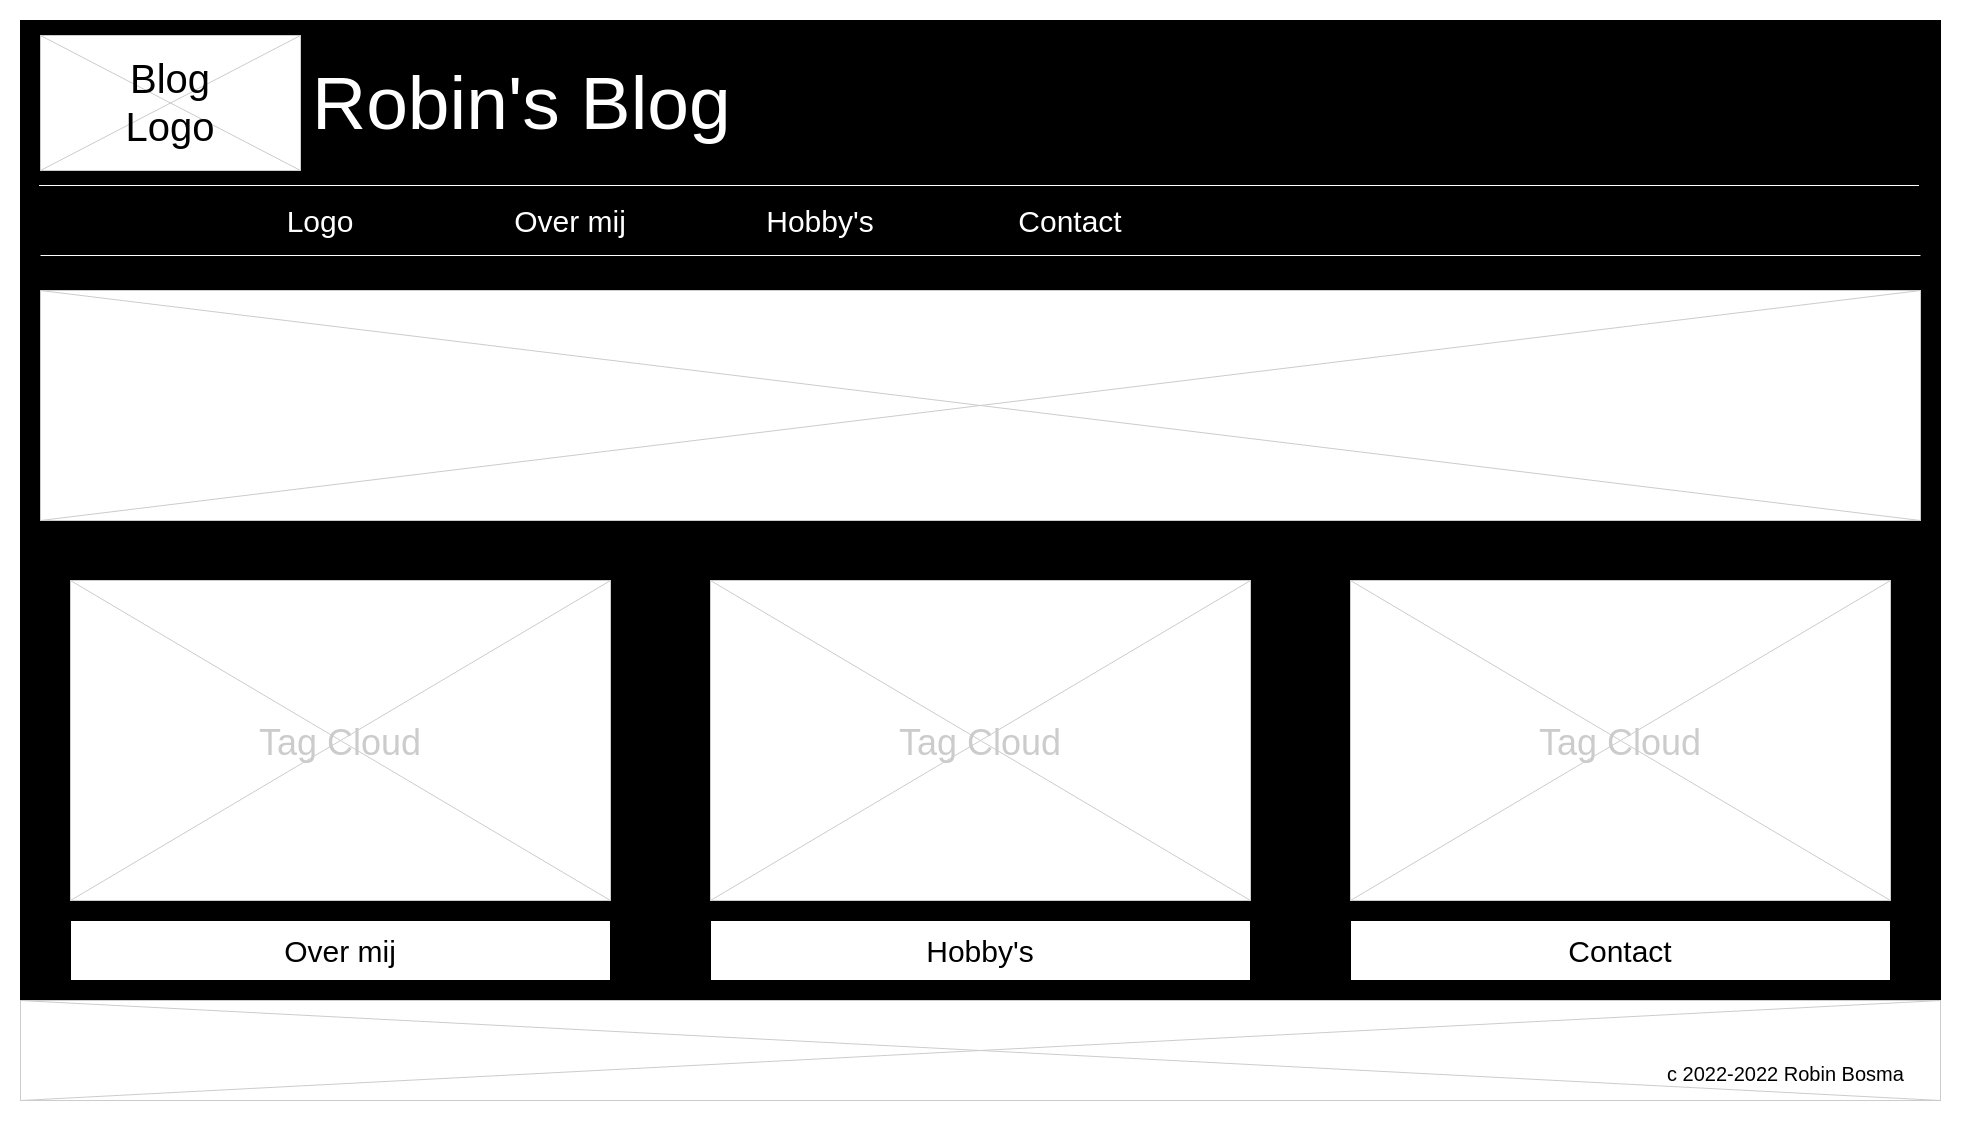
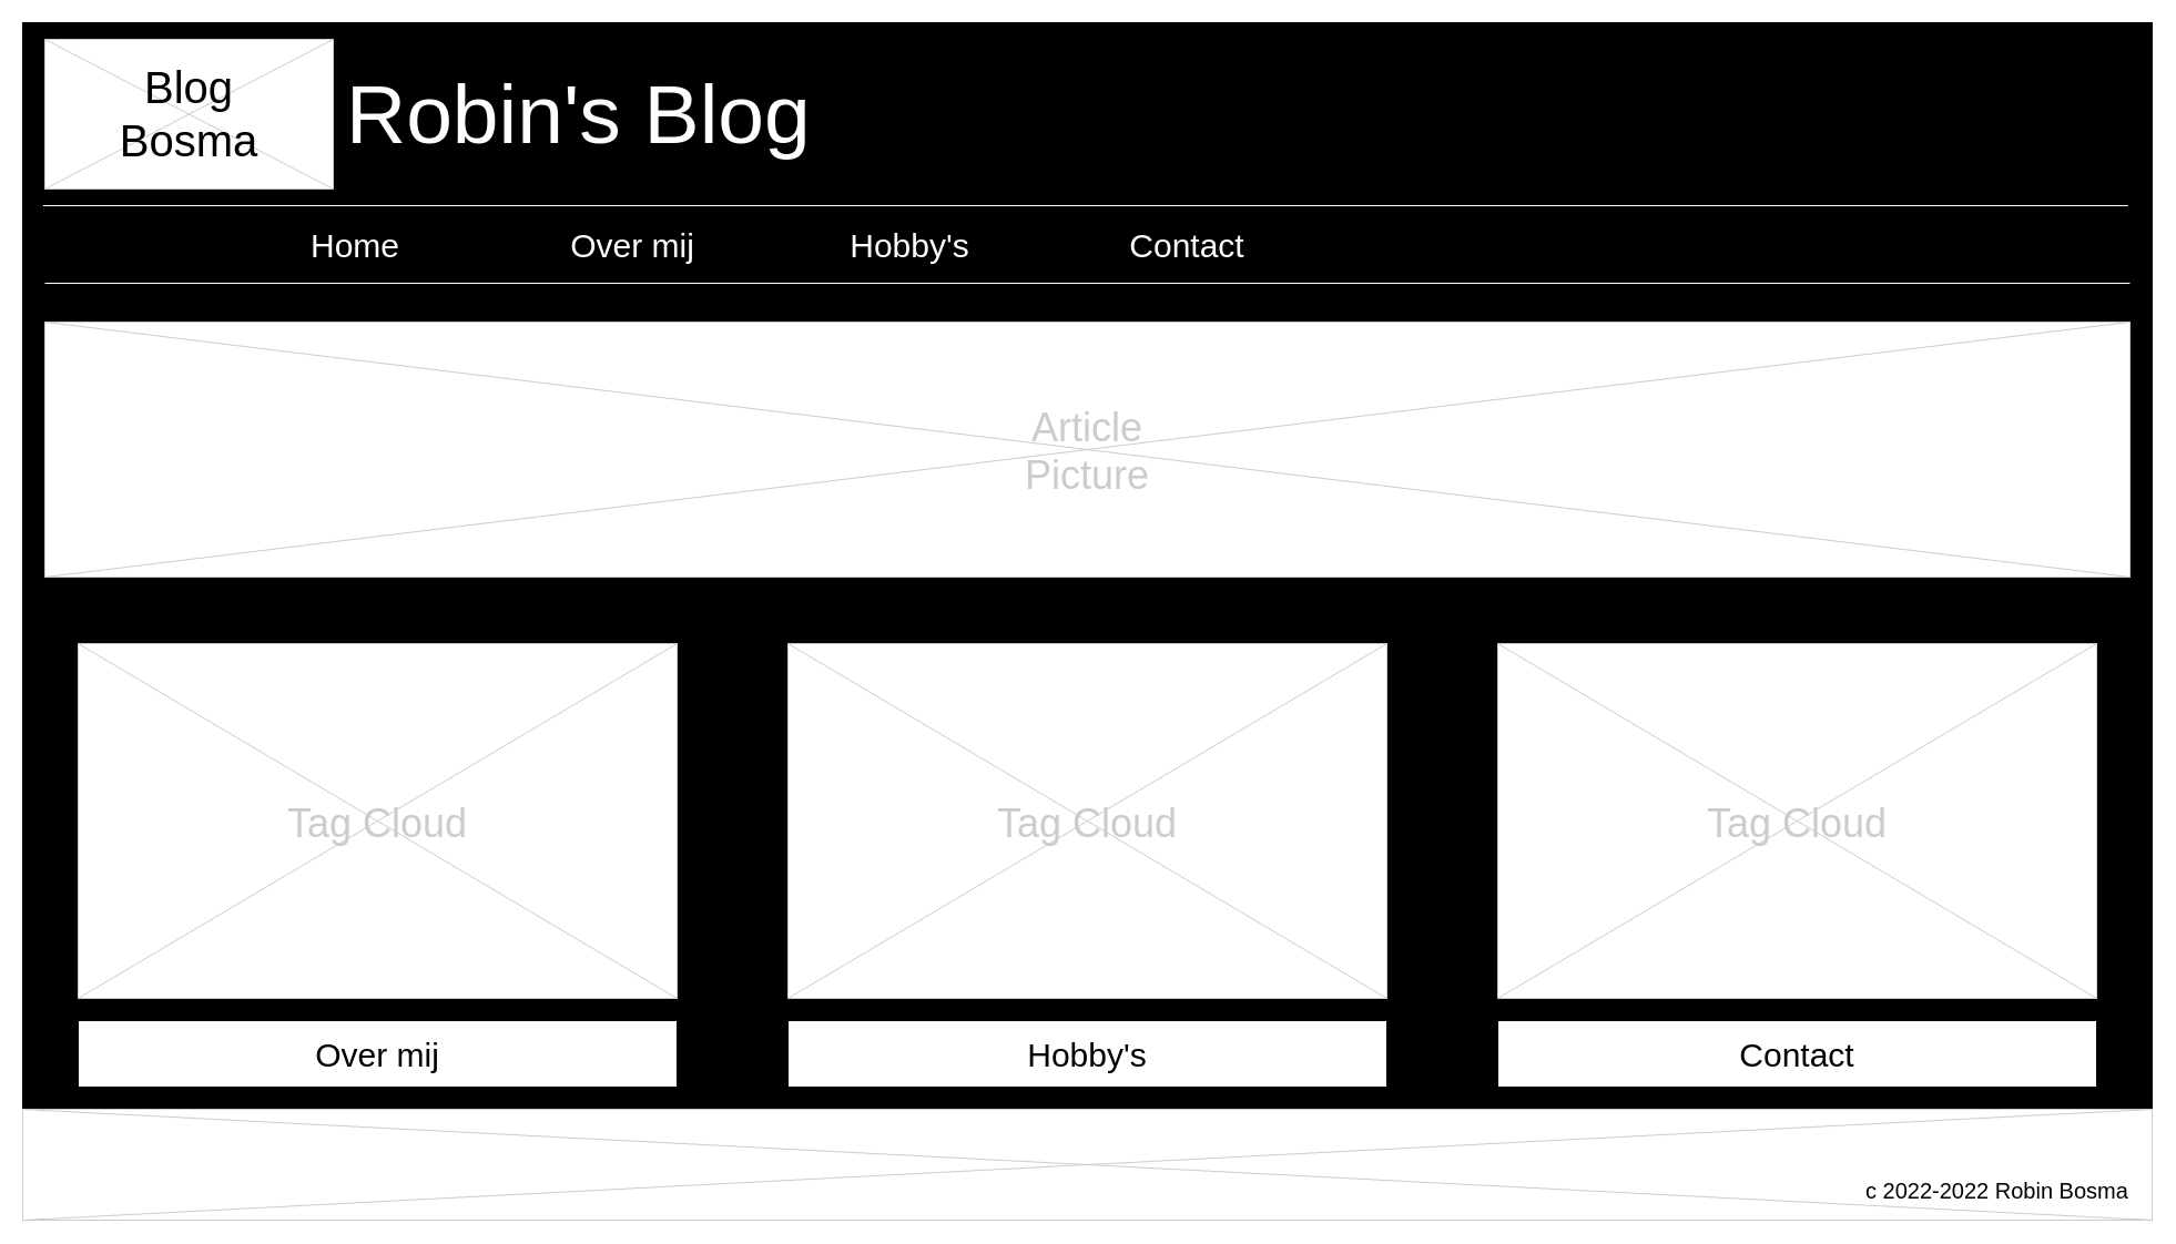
- <mxCell id="5" value="Blog &#10;Logo" style="text;spacingTop=-5;align=center;fontColor=#000000;verticalAlign=middle;fontSize=40;" parent="1" vertex="1"><mxGeometry x="40" y="30" width="260" height="140" as="geometry" /></mxCell>
+ <mxCell id="5" value="Blog &#10;Bosma" style="text;spacingTop=-5;align=center;fontColor=#000000;verticalAlign=middle;fontSize=40;" parent="1" vertex="1"><mxGeometry x="40" y="30" width="260" height="140" as="geometry" /></mxCell>
- <mxCell id="24" value="Logo" style="text;spacingTop=-5;fontColor=#FFFFFF;align=center;verticalAlign=middle;fontSize=30;" parent="1" vertex="1"><mxGeometry x="220" y="190" width="200" height="60" as="geometry" /></mxCell>
+ <mxCell id="24" value="Home" style="text;spacingTop=-5;fontColor=#FFFFFF;align=center;verticalAlign=middle;fontSize=30;" parent="1" vertex="1"><mxGeometry x="220" y="190" width="200" height="60" as="geometry" /></mxCell>
+ <mxCell id="8" value="Article&#10;Picture" style="text;spacingTop=-5;align=center;verticalAlign=middle;fontSize=36;fontColor=#CCCCCC" parent="1" vertex="1"><mxGeometry x="41.5" y="290" width="1877" height="230" as="geometry" /></mxCell>
- <mxCell id="12" value="c 2022-2022 Robin Bosma" style="text;spacingTop=-5;fontColor=#000000;fontSize=20;" parent="1" vertex="1"><mxGeometry x="1665" y="1060" width="250" height="30" as="geometry" /></mxCell>
+ <mxCell id="12" value="c 2022-2022 Robin Bosma" style="text;spacingTop=-5;fontColor=#000000;fontSize=20;" parent="1" vertex="1"><mxGeometry x="1680" y="1060" width="250" height="30" as="geometry" /></mxCell>
